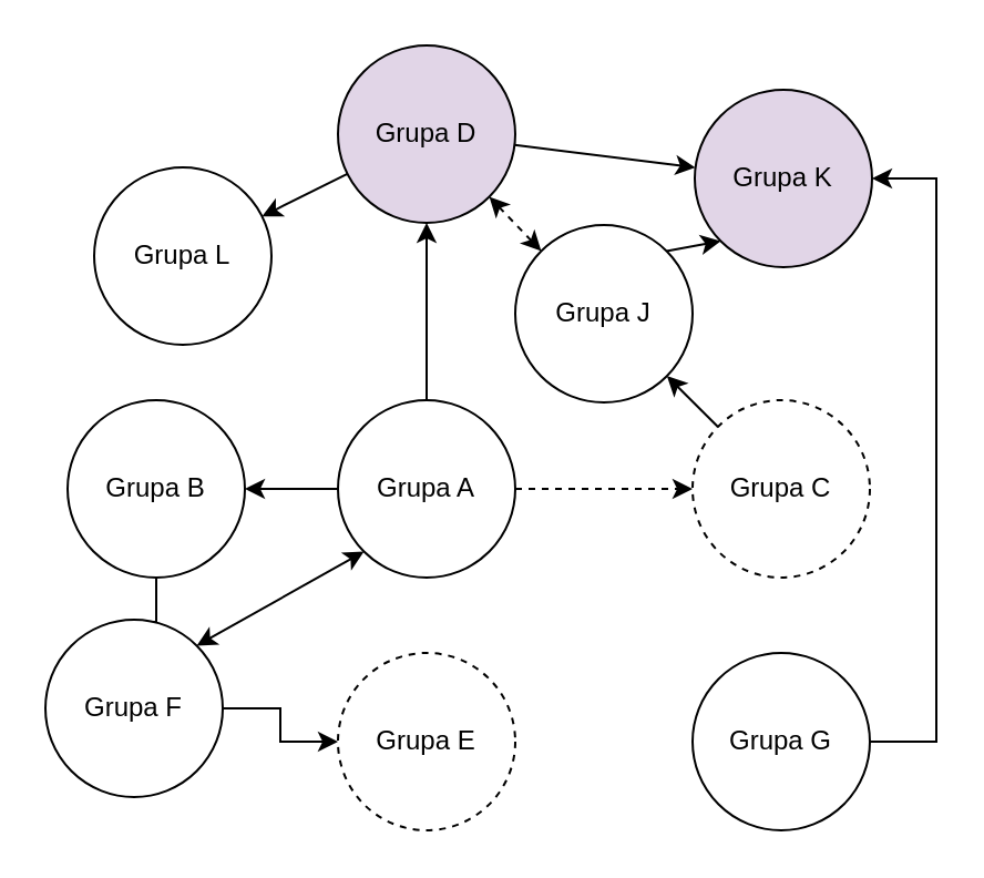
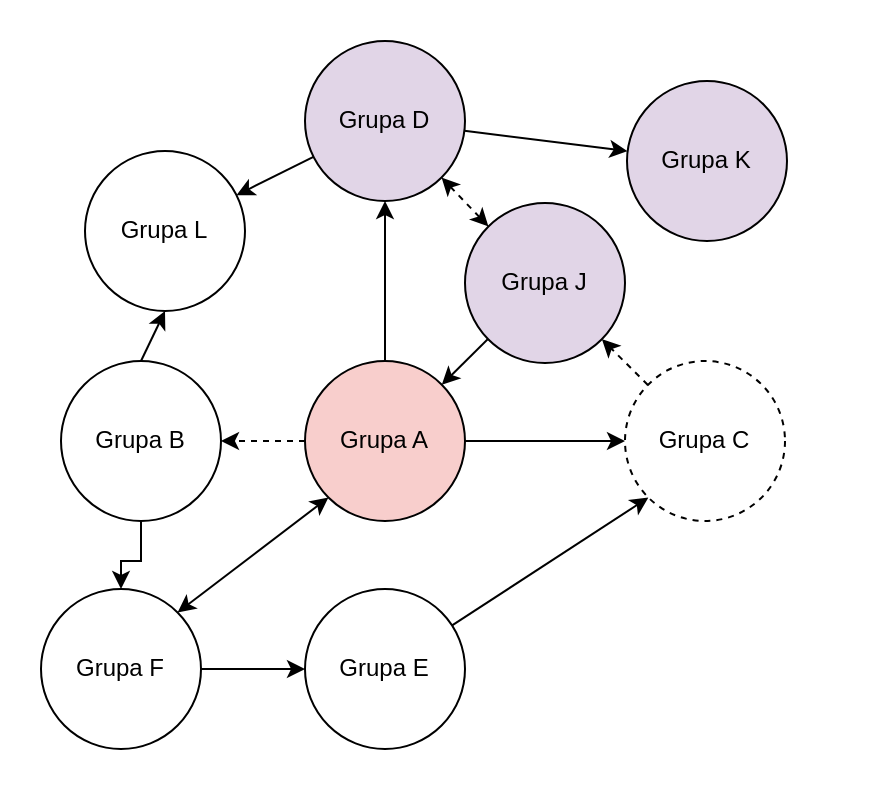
- <mxCell id="19" style="rounded=0;orthogonalLoop=1;jettySize=auto;html=1;exitX=1;exitY=0;exitDx=0;exitDy=0;entryX=0;entryY=1;entryDx=0;entryDy=0;" edge="1" parent="1" source="20" target="21"><mxGeometry relative="1" as="geometry" /></mxCell>
+ <mxCell id="19" style="rounded=0;orthogonalLoop=1;jettySize=auto;html=1;exitX=1;exitY=0;exitDx=0;exitDy=0;" edge="1" parent="1" source="20" target="7"><mxGeometry relative="1" as="geometry" /></mxCell>
- <mxCell id="20" value="Grupa J" style="ellipse;whiteSpace=wrap;html=1;aspect=fixed;" vertex="1" parent="1"><mxGeometry x="232" y="101" width="80" height="80" as="geometry" /></mxCell>
+ <mxCell id="20" value="Grupa J" style="ellipse;whiteSpace=wrap;html=1;aspect=fixed;fillColor=#e1d5e7;" vertex="1" parent="1"><mxGeometry x="232" y="101" width="80" height="80" as="geometry" /></mxCell>
+ <mxCell id="14" style="rounded=0;orthogonalLoop=1;jettySize=auto;html=1;exitX=0.5;exitY=0;exitDx=0;exitDy=0;entryX=0.5;entryY=1;entryDx=0;entryDy=0;" edge="1" parent="1" source="15" target="22"><mxGeometry relative="1" as="geometry" /></mxCell>
- <mxCell id="11" value="" style="rounded=0;orthogonalLoop=1;jettySize=auto;html=1;" edge="1" parent="1" source="12" target="20"><mxGeometry relative="1" as="geometry" /></mxCell>
+ <mxCell id="11" value="" style="rounded=0;orthogonalLoop=1;jettySize=auto;html=1;dashed=1;" edge="1" parent="1" source="12" target="20"><mxGeometry relative="1" as="geometry" /></mxCell>
- <mxCell id="23" value="" style="endArrow=classic;html=1;rounded=0;entryX=1;entryY=0.5;entryDx=0;entryDy=0;exitX=1;exitY=0.5;exitDx=0;exitDy=0;edgeStyle=orthogonalEdgeStyle;" edge="1" parent="1" source="18" target="21"><mxGeometry width="50" height="50" relative="1" as="geometry"><mxPoint x="472" y="-40" as="sourcePoint" /><mxPoint x="222" y="360" as="targetPoint" /><Array as="points"><mxPoint x="422" y="334" /><mxPoint x="422" y="80" /></Array></mxGeometry></mxCell>
- <mxCell id="6" value="" style="edgeStyle=orthogonalEdgeStyle;rounded=0;orthogonalLoop=1;jettySize=auto;html=1;" edge="1" parent="1" source="7" target="15"><mxGeometry relative="1" as="geometry" /></mxCell>
+ <mxCell id="6" value="" style="edgeStyle=orthogonalEdgeStyle;rounded=0;orthogonalLoop=1;jettySize=auto;html=1;dashed=1;" edge="1" parent="1" source="7" target="15"><mxGeometry relative="1" as="geometry" /></mxCell>
- <mxCell id="7" value="Grupa A" style="ellipse;whiteSpace=wrap;html=1;aspect=fixed;" vertex="1" parent="1"><mxGeometry x="152" y="180" width="80" height="80" as="geometry" /></mxCell>
+ <mxCell id="7" value="Grupa A" style="ellipse;whiteSpace=wrap;html=1;aspect=fixed;fillColor=#f8cecc;" vertex="1" parent="1"><mxGeometry x="152" y="180" width="80" height="80" as="geometry" /></mxCell>
- <mxCell id="5" value="" style="edgeStyle=orthogonalEdgeStyle;rounded=0;orthogonalLoop=1;jettySize=auto;html=1;dashed=1;" edge="1" parent="1" source="7" target="12"><mxGeometry relative="1" as="geometry" /></mxCell>
+ <mxCell id="5" value="" style="edgeStyle=orthogonalEdgeStyle;rounded=0;orthogonalLoop=1;jettySize=auto;html=1;" edge="1" parent="1" source="7" target="12"><mxGeometry relative="1" as="geometry" /></mxCell>
+ <mxCell id="2" value="" style="rounded=0;orthogonalLoop=1;jettySize=auto;html=1;entryX=0;entryY=1;entryDx=0;entryDy=0;" edge="1" parent="1" source="3" target="12"><mxGeometry relative="1" as="geometry"><mxPoint x="192" y="270" as="targetPoint" /></mxGeometry></mxCell>
- <mxCell id="17" value="Grupa F" style="ellipse;whiteSpace=wrap;html=1;aspect=fixed;" vertex="1" parent="1"><mxGeometry x="20" y="279" width="80" height="80" as="geometry" /></mxCell>
+ <mxCell id="17" value="Grupa F" style="ellipse;whiteSpace=wrap;html=1;aspect=fixed;" vertex="1" parent="1"><mxGeometry x="20" y="294" width="80" height="80" as="geometry" /></mxCell>
- <mxCell id="3" value="Grupa E" style="ellipse;whiteSpace=wrap;html=1;aspect=fixed;dashed=1;" vertex="1" parent="1"><mxGeometry x="152" y="294" width="80" height="80" as="geometry" /></mxCell>
+ <mxCell id="3" value="Grupa E" style="ellipse;whiteSpace=wrap;html=1;aspect=fixed;" vertex="1" parent="1"><mxGeometry x="152" y="294" width="80" height="80" as="geometry" /></mxCell>
- <mxCell id="18" value="Grupa G" style="ellipse;whiteSpace=wrap;html=1;aspect=fixed;" vertex="1" parent="1"><mxGeometry x="312" y="294" width="80" height="80" as="geometry" /></mxCell>
